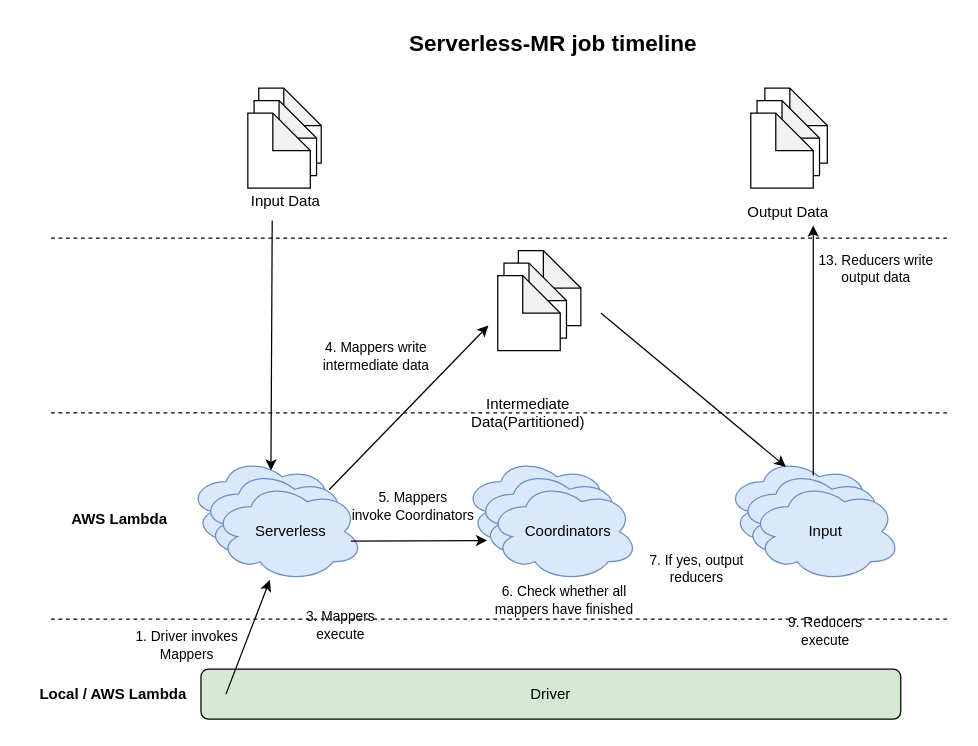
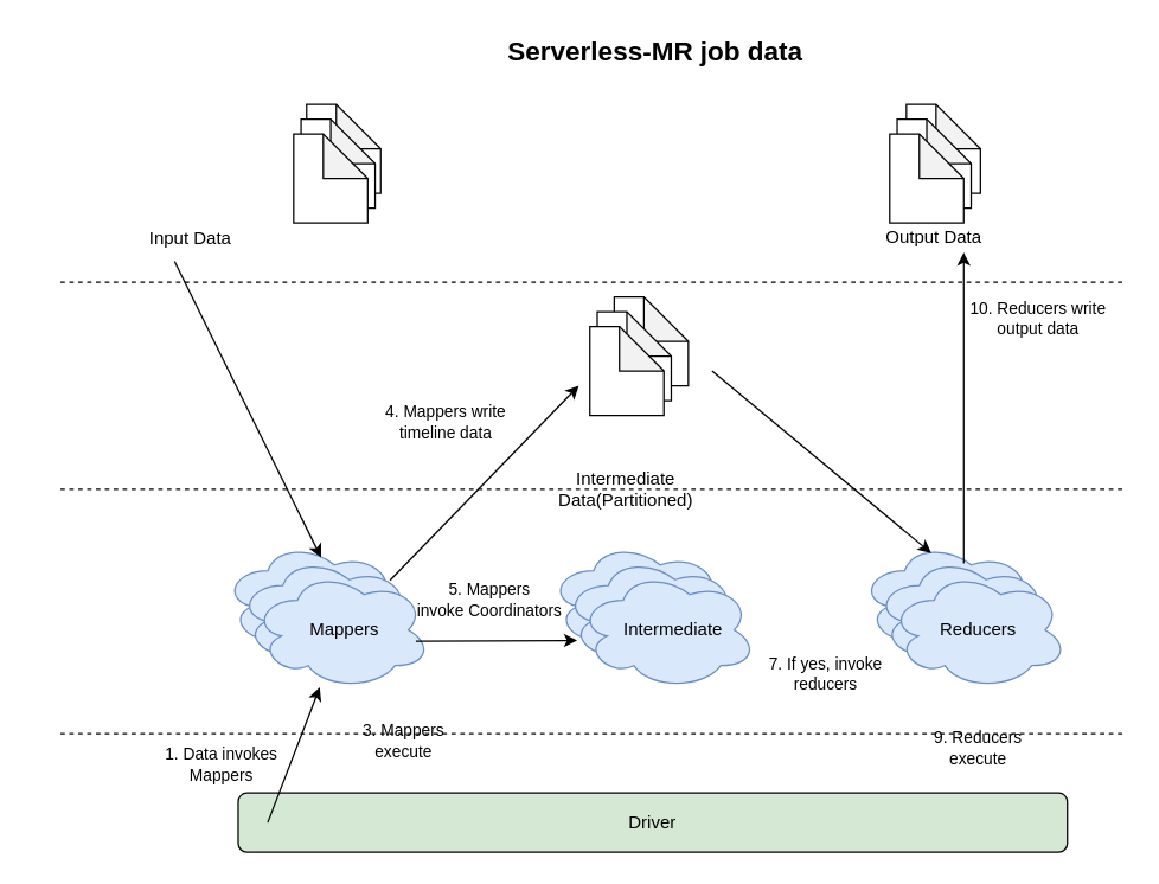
- <mxCell id="3" value="Serverless-MR job timeline" style="text;html=1;strokeColor=none;fillColor=none;align=center;verticalAlign=middle;whiteSpace=wrap;rounded=0;fontSize=18;fontStyle=1" parent="1" vertex="1"><mxGeometry x="307" y="20" width="270" height="30" as="geometry" /></mxCell>
+ <mxCell id="3" value="Serverless-MR job data" style="text;html=1;strokeColor=none;fillColor=none;align=center;verticalAlign=middle;whiteSpace=wrap;rounded=0;fontSize=18;fontStyle=1" parent="1" vertex="1"><mxGeometry x="307" y="20" width="270" height="30" as="geometry" /></mxCell>
- <mxCell id="24" value="Input Data" style="text;html=1;strokeColor=none;fillColor=none;align=center;verticalAlign=middle;whiteSpace=wrap;rounded=0;fontSize=12;" parent="1" vertex="1"><mxGeometry x="187.5" y="151" width="80" height="20" as="geometry" /></mxCell>
+ <mxCell id="24" value="Input Data" style="text;html=1;strokeColor=none;fillColor=none;align=center;verticalAlign=middle;whiteSpace=wrap;rounded=0;fontSize=12;" parent="1" vertex="1"><mxGeometry x="87.5" y="151" width="80" height="20" as="geometry" /></mxCell>
- <mxCell id="25" value="Output Data" style="text;html=1;strokeColor=none;fillColor=none;align=center;verticalAlign=middle;whiteSpace=wrap;rounded=0;fontSize=12;" parent="1" vertex="1"><mxGeometry x="590" y="160" width="80" height="20" as="geometry" /></mxCell>
+ <mxCell id="25" value="Output Data" style="text;html=1;strokeColor=none;fillColor=none;align=center;verticalAlign=middle;whiteSpace=wrap;rounded=0;fontSize=12;" parent="1" vertex="1"><mxGeometry x="590" y="150" width="80" height="20" as="geometry" /></mxCell>
- <mxCell id="46" value="13. Reducers write output data" style="text;html=1;strokeColor=none;fillColor=none;align=center;verticalAlign=middle;whiteSpace=wrap;rounded=0;fontSize=11;" parent="1" vertex="1"><mxGeometry x="650" y="200" width="101.25" height="30" as="geometry" /></mxCell>
+ <mxCell id="46" value="10. Reducers write output data" style="text;html=1;strokeColor=none;fillColor=none;align=center;verticalAlign=middle;whiteSpace=wrap;rounded=0;fontSize=11;" parent="1" vertex="1"><mxGeometry x="650" y="200" width="101.25" height="30" as="geometry" /></mxCell>
- <mxCell id="38" value="4. &lt;font style=&quot;font-size: 11px&quot;&gt;Mappers write intermediate data&lt;/font&gt;" style="text;html=1;strokeColor=none;fillColor=none;align=center;verticalAlign=middle;whiteSpace=wrap;rounded=0;fontSize=11;" parent="1" vertex="1"><mxGeometry x="252.5" y="270" width="95" height="30" as="geometry" /></mxCell>
+ <mxCell id="38" value="4. &lt;font style=&quot;font-size: 11px&quot;&gt;Mappers write timeline data&lt;/font&gt;" style="text;html=1;strokeColor=none;fillColor=none;align=center;verticalAlign=middle;whiteSpace=wrap;rounded=0;fontSize=11;" parent="1" vertex="1"><mxGeometry x="252.5" y="270" width="95" height="30" as="geometry" /></mxCell>
- <mxCell id="5" value="AWS Lambda" style="text;html=1;strokeColor=none;fillColor=none;align=center;verticalAlign=middle;whiteSpace=wrap;rounded=0;fontStyle=1" parent="1" vertex="1"><mxGeometry x="40" y="405" width="110" height="20" as="geometry" /></mxCell>
- <mxCell id="27" value="Serverless" style="text;html=1;strokeColor=none;fillColor=none;align=center;verticalAlign=middle;whiteSpace=wrap;rounded=0;fontSize=12;" parent="1" vertex="1"><mxGeometry x="182.5" y="410" width="97.5" height="30" as="geometry" /></mxCell>
+ <mxCell id="27" value="Mappers" style="text;html=1;strokeColor=none;fillColor=none;align=center;verticalAlign=middle;whiteSpace=wrap;rounded=0;fontSize=12;" parent="1" vertex="1"><mxGeometry x="182.5" y="410" width="97.5" height="30" as="geometry" /></mxCell>
- <mxCell id="29" value="Coordinators" style="text;html=1;strokeColor=none;fillColor=none;align=center;verticalAlign=middle;whiteSpace=wrap;rounded=0;fontSize=12;" parent="1" vertex="1"><mxGeometry x="405" y="410" width="97.5" height="30" as="geometry" /></mxCell>
+ <mxCell id="29" value="Intermediate" style="text;html=1;strokeColor=none;fillColor=none;align=center;verticalAlign=middle;whiteSpace=wrap;rounded=0;fontSize=12;" parent="1" vertex="1"><mxGeometry x="405" y="410" width="97.5" height="30" as="geometry" /></mxCell>
- <mxCell id="28" value="Input" style="text;html=1;strokeColor=none;fillColor=none;align=center;verticalAlign=middle;whiteSpace=wrap;rounded=0;fontSize=12;" parent="1" vertex="1"><mxGeometry x="611.25" y="410" width="97.5" height="30" as="geometry" /></mxCell>
+ <mxCell id="28" value="Reducers" style="text;html=1;strokeColor=none;fillColor=none;align=center;verticalAlign=middle;whiteSpace=wrap;rounded=0;fontSize=12;" parent="1" vertex="1"><mxGeometry x="611.25" y="410" width="97.5" height="30" as="geometry" /></mxCell>
- <mxCell id="42" value="7. If yes, output reducers" style="text;html=1;strokeColor=none;fillColor=none;align=center;verticalAlign=middle;whiteSpace=wrap;rounded=0;fontSize=11;" parent="1" vertex="1"><mxGeometry x="511.5" y="440" width="90" height="30" as="geometry" /></mxCell>
+ <mxCell id="42" value="7. If yes, invoke reducers" style="text;html=1;strokeColor=none;fillColor=none;align=center;verticalAlign=middle;whiteSpace=wrap;rounded=0;fontSize=11;" parent="1" vertex="1"><mxGeometry x="511.5" y="440" width="90" height="30" as="geometry" /></mxCell>
- <mxCell id="41" value="6. Check whether all mappers have finished" style="text;html=1;strokeColor=none;fillColor=none;align=center;verticalAlign=middle;whiteSpace=wrap;rounded=0;fontSize=11;" parent="1" vertex="1"><mxGeometry x="390" y="465" width="121.5" height="30" as="geometry" /></mxCell>
- <mxCell id="34" value="1. &lt;font style=&quot;font-size: 11px&quot;&gt;Driver invokes Mappers&lt;/font&gt;" style="text;html=1;strokeColor=none;fillColor=none;align=center;verticalAlign=middle;whiteSpace=wrap;rounded=0;fontSize=11;" parent="1" vertex="1"><mxGeometry x="90" y="501" width="117.5" height="30" as="geometry" /></mxCell>
+ <mxCell id="34" value="1. &lt;font style=&quot;font-size: 11px&quot;&gt;Data invokes Mappers&lt;/font&gt;" style="text;html=1;strokeColor=none;fillColor=none;align=center;verticalAlign=middle;whiteSpace=wrap;rounded=0;fontSize=11;" parent="1" vertex="1"><mxGeometry x="90" y="501" width="117.5" height="30" as="geometry" /></mxCell>
- <mxCell id="4" value="Local / AWS Lambda" style="text;html=1;strokeColor=none;fillColor=none;align=center;verticalAlign=middle;whiteSpace=wrap;rounded=0;fontStyle=1" parent="1" vertex="1"><mxGeometry x="20" y="545" width="140" height="20" as="geometry" /></mxCell>
